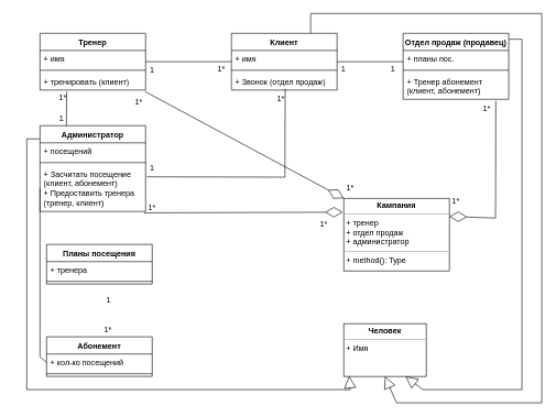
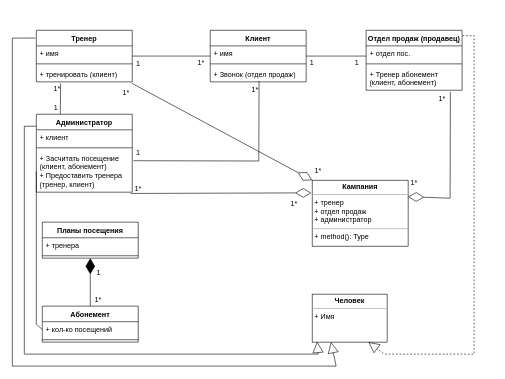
- <mxCell id="11" value="+ планы пос." style="text;strokeColor=none;fillColor=none;align=left;verticalAlign=top;spacingLeft=4;spacingRight=4;overflow=hidden;rotatable=0;points=[[0,0.5],[1,0.5]];portConstraint=eastwest;whiteSpace=wrap;html=1;" vertex="1" parent="10"><mxGeometry y="26" width="160" height="26" as="geometry" /></mxCell>
+ <mxCell id="11" value="+ отдел пос." style="text;strokeColor=none;fillColor=none;align=left;verticalAlign=top;spacingLeft=4;spacingRight=4;overflow=hidden;rotatable=0;points=[[0,0.5],[1,0.5]];portConstraint=eastwest;whiteSpace=wrap;html=1;" vertex="1" parent="10"><mxGeometry y="26" width="160" height="26" as="geometry" /></mxCell>
- <mxCell id="15" value="+ посещений" style="text;strokeColor=none;fillColor=none;align=left;verticalAlign=top;spacingLeft=4;spacingRight=4;overflow=hidden;rotatable=0;points=[[0,0.5],[1,0.5]];portConstraint=eastwest;whiteSpace=wrap;html=1;" vertex="1" parent="14"><mxGeometry y="26" width="160" height="26" as="geometry" /></mxCell>
+ <mxCell id="15" value="+ клиент" style="text;strokeColor=none;fillColor=none;align=left;verticalAlign=top;spacingLeft=4;spacingRight=4;overflow=hidden;rotatable=0;points=[[0,0.5],[1,0.5]];portConstraint=eastwest;whiteSpace=wrap;html=1;" vertex="1" parent="14"><mxGeometry y="26" width="160" height="26" as="geometry" /></mxCell>
- <mxCell id="28" value="" style="endArrow=block;endSize=16;endFill=0;html=1;rounded=0;exitX=0.75;exitY=0;exitDx=0;exitDy=0;entryX=0.5;entryY=1;entryDx=0;entryDy=0;" edge="1" parent="1" source="6" target="25"><mxGeometry width="160" relative="1" as="geometry"><mxPoint x="310" y="320" as="sourcePoint" /><mxPoint x="470" y="320" as="targetPoint" /><Array as="points"><mxPoint x="470" y="20" /><mxPoint x="820" y="20" /><mxPoint x="820" y="610" /><mxPoint x="600" y="610" /></Array></mxGeometry></mxCell>
- <mxCell id="30" value="" style="endArrow=block;endSize=16;endFill=0;html=1;rounded=0;exitX=1.003;exitY=0.09;exitDx=0;exitDy=0;exitPerimeter=0;entryX=0.75;entryY=1;entryDx=0;entryDy=0;" edge="1" parent="1" source="10" target="25"><mxGeometry width="160" relative="1" as="geometry"><mxPoint x="660" y="260" as="sourcePoint" /><mxPoint x="820" y="260" as="targetPoint" /><Array as="points"><mxPoint x="790" y="59" /><mxPoint x="790" y="590" /><mxPoint x="640" y="590" /></Array></mxGeometry></mxCell>
+ <mxCell id="30" value="" style="endArrow=block;endSize=16;endFill=0;html=1;rounded=0;exitX=1.003;exitY=0.09;exitDx=0;exitDy=0;exitPerimeter=0;entryX=0.75;entryY=1;entryDx=0;entryDy=0;dashed=1;" edge="1" parent="1" source="10" target="25"><mxGeometry width="160" relative="1" as="geometry"><mxPoint x="660" y="260" as="sourcePoint" /><mxPoint x="820" y="260" as="targetPoint" /><Array as="points"><mxPoint x="790" y="59" /><mxPoint x="790" y="590" /><mxPoint x="640" y="590" /></Array></mxGeometry></mxCell>
+ <mxCell id="26" value="" style="endArrow=diamondThin;endFill=1;endSize=24;html=1;rounded=0;exitX=0.5;exitY=0;exitDx=0;exitDy=0;entryX=0.5;entryY=1;entryDx=0;entryDy=0;" edge="1" parent="1" source="21" target="18"><mxGeometry width="160" relative="1" as="geometry"><mxPoint x="310" y="320" as="sourcePoint" /><mxPoint x="470" y="320" as="targetPoint" /><Array as="points" /></mxGeometry></mxCell>
+ <mxCell id="27" value="" style="endArrow=block;endSize=16;endFill=0;html=1;rounded=0;exitX=-0.009;exitY=0.151;exitDx=0;exitDy=0;exitPerimeter=0;entryX=0.25;entryY=1;entryDx=0;entryDy=0;" edge="1" parent="1" source="2" target="25"><mxGeometry width="160" relative="1" as="geometry"><mxPoint x="220" y="140" as="sourcePoint" /><mxPoint x="550" y="560" as="targetPoint" /><Array as="points"><mxPoint x="20" y="63" /><mxPoint x="20" y="610" /><mxPoint x="560" y="610" /></Array></mxGeometry></mxCell>
